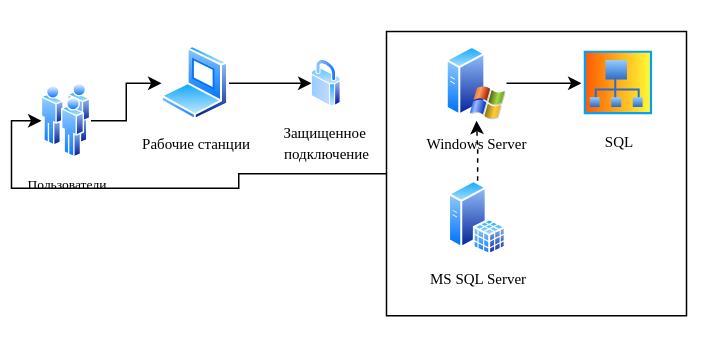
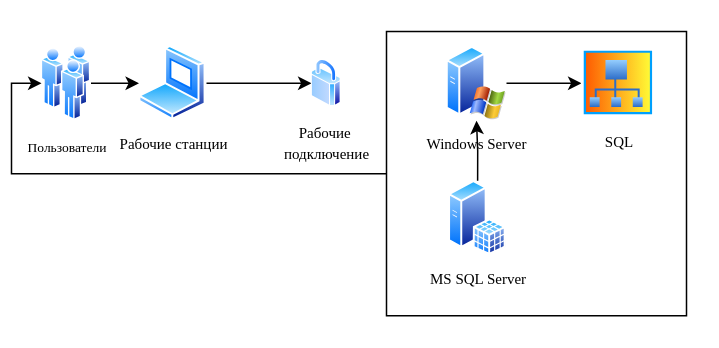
- <mxCell id="4" value="&lt;div&gt;Рабочие станции&lt;/div&gt;" style="image;aspect=fixed;perimeter=ellipsePerimeter;html=1;align=center;shadow=0;dashed=0;spacingTop=3;image=img/lib/active_directory/laptop_client.svg;fontFamily=Times New Roman;fontSize=10;" vertex="1" parent="1"><mxGeometry x="100" y="30" width="45" height="50" as="geometry" /></mxCell>
+ <mxCell id="4" value="&lt;div&gt;Рабочие станции&lt;/div&gt;" style="image;aspect=fixed;perimeter=ellipsePerimeter;html=1;align=center;shadow=0;dashed=0;spacingTop=3;image=img/lib/active_directory/laptop_client.svg;fontFamily=Times New Roman;fontSize=10;" vertex="1" parent="1"><mxGeometry x="85" y="30" width="45" height="50" as="geometry" /></mxCell>
- <mxCell id="8" value="&lt;font style=&quot;font-size: 9px;&quot; face=&quot;Times New Roman&quot;&gt;Пользователи&lt;/font&gt;" style="image;aspect=fixed;perimeter=ellipsePerimeter;html=1;align=center;shadow=0;dashed=0;spacingTop=3;image=img/lib/active_directory/users.svg;" vertex="1" parent="1"><mxGeometry x="20" y="55" width="33" height="50" as="geometry" /></mxCell>
+ <mxCell id="8" value="&lt;font style=&quot;font-size: 9px;&quot; face=&quot;Times New Roman&quot;&gt;Пользователи&lt;/font&gt;" style="image;aspect=fixed;perimeter=ellipsePerimeter;html=1;align=center;shadow=0;dashed=0;spacingTop=3;image=img/lib/active_directory/users.svg;" vertex="1" parent="1"><mxGeometry x="20" y="30" width="33" height="50" as="geometry" /></mxCell>
- <mxCell id="9" value="&lt;div&gt;&lt;font face=&quot;Times New Roman&quot; style=&quot;font-size: 10px;&quot;&gt;Защищенное&amp;nbsp;&lt;/font&gt;&lt;/div&gt;&lt;div&gt;&lt;font face=&quot;Times New Roman&quot; style=&quot;font-size: 10px;&quot;&gt;подключение&lt;/font&gt;&lt;/div&gt;&lt;div&gt;&lt;font face=&quot;Times New Roman&quot; style=&quot;font-size: 10px;&quot;&gt;&lt;br&gt;&lt;/font&gt;&lt;/div&gt;" style="image;aspect=fixed;perimeter=ellipsePerimeter;html=1;align=center;shadow=0;dashed=0;spacingTop=3;image=img/lib/active_directory/secure.svg;" vertex="1" parent="1"><mxGeometry x="200" y="39.38" width="20" height="31.25" as="geometry" /></mxCell>
+ <mxCell id="9" value="&lt;div&gt;&lt;font face=&quot;Times New Roman&quot; style=&quot;font-size: 10px;&quot;&gt;Рабочие&amp;nbsp;&lt;/font&gt;&lt;/div&gt;&lt;div&gt;&lt;font face=&quot;Times New Roman&quot; style=&quot;font-size: 10px;&quot;&gt;подключение&lt;/font&gt;&lt;/div&gt;&lt;div&gt;&lt;font face=&quot;Times New Roman&quot; style=&quot;font-size: 10px;&quot;&gt;&lt;br&gt;&lt;/font&gt;&lt;/div&gt;" style="image;aspect=fixed;perimeter=ellipsePerimeter;html=1;align=center;shadow=0;dashed=0;spacingTop=3;image=img/lib/active_directory/secure.svg;" vertex="1" parent="1"><mxGeometry x="200" y="39.38" width="20" height="31.25" as="geometry" /></mxCell>
- <mxCell id="11" value="" style="edgeStyle=orthogonalEdgeStyle;rounded=0;orthogonalLoop=1;jettySize=auto;html=1;dashed=1;" edge="1" parent="1" source="12" target="6"><mxGeometry relative="1" as="geometry" /></mxCell>
+ <mxCell id="11" value="" style="edgeStyle=orthogonalEdgeStyle;rounded=0;orthogonalLoop=1;jettySize=auto;html=1;" edge="1" parent="1" source="12" target="6"><mxGeometry relative="1" as="geometry" /></mxCell>
